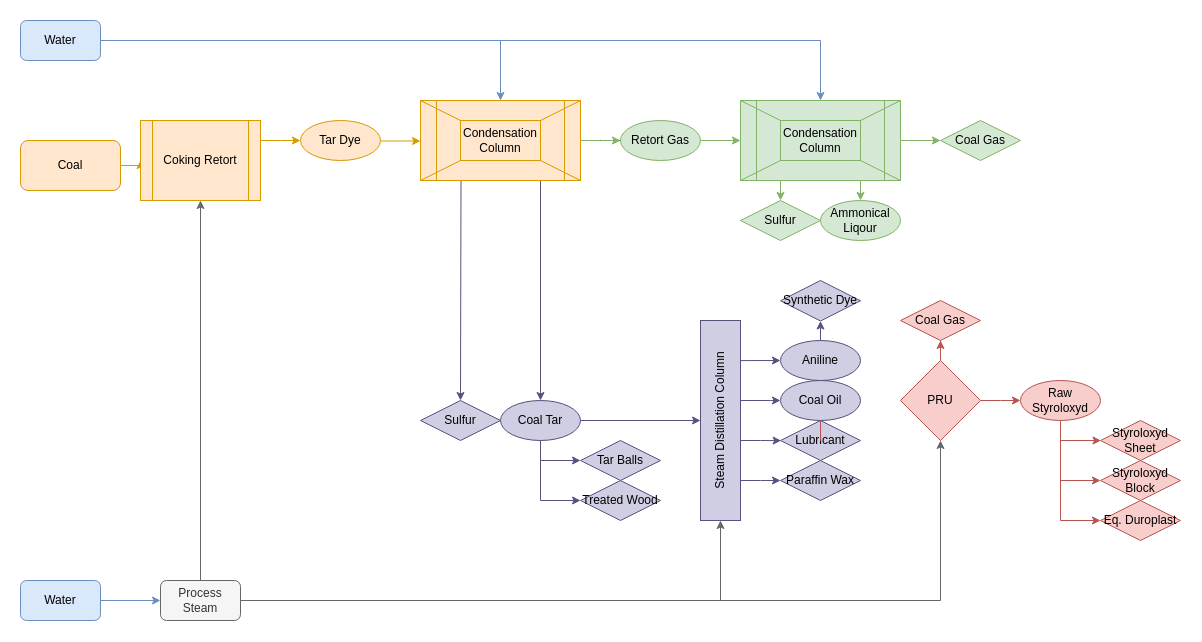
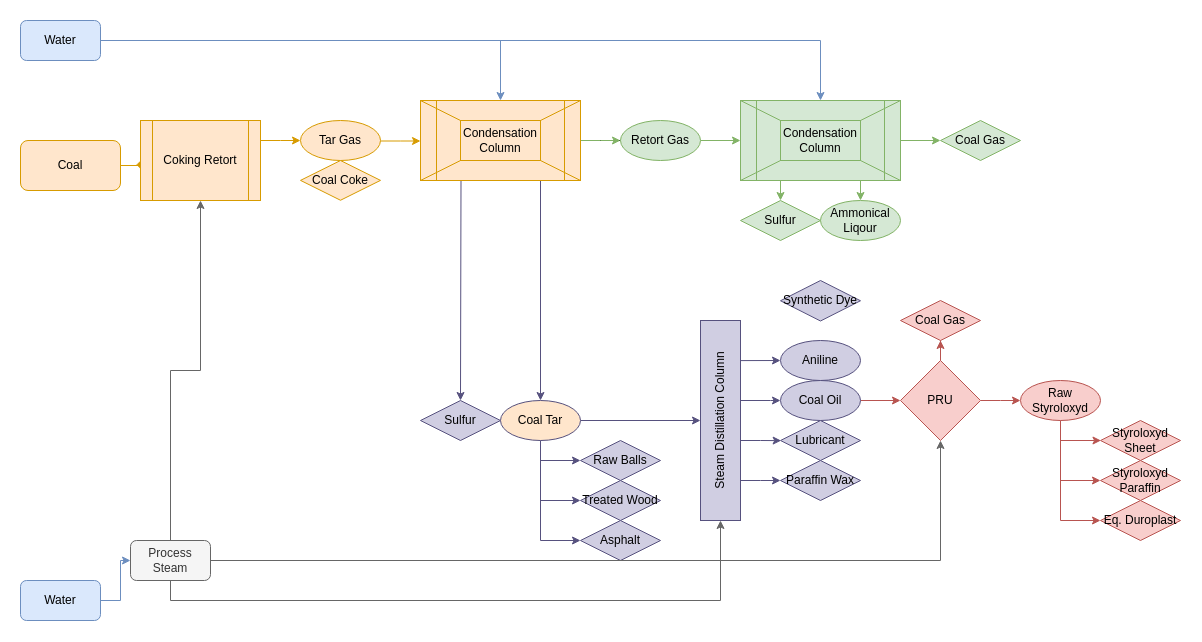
- <mxCell id="6" value="Tar Dye" style="ellipse;whiteSpace=wrap;html=1;fillColor=#ffe6cc;strokeColor=#d79b00;" parent="1" vertex="1"><mxGeometry x="300" y="120" width="80" height="40" as="geometry" /></mxCell>
+ <mxCell id="6" value="Tar Gas" style="ellipse;whiteSpace=wrap;html=1;fillColor=#ffe6cc;strokeColor=#d79b00;" parent="1" vertex="1"><mxGeometry x="300" y="120" width="80" height="40" as="geometry" /></mxCell>
- <mxCell id="8" style="edgeStyle=orthogonalEdgeStyle;rounded=0;orthogonalLoop=1;jettySize=auto;html=1;entryX=0;entryY=0.5;entryDx=0;entryDy=0;strokeColor=#d79b00;fillColor=#ffe6cc;" parent="1" source="3" target="31" edge="1"><mxGeometry relative="1" as="geometry"><mxPoint x="136" y="161" as="targetPoint" /></mxGeometry></mxCell>
+ <mxCell id="8" style="edgeStyle=orthogonalEdgeStyle;rounded=0;orthogonalLoop=1;jettySize=auto;html=1;entryX=0;entryY=0.5;entryDx=0;entryDy=0;strokeColor=#d79b00;fillColor=#ffe6cc;endArrow=diamond;" parent="1" source="3" target="31" edge="1"><mxGeometry relative="1" as="geometry"><mxPoint x="136" y="161" as="targetPoint" /></mxGeometry></mxCell>
+ <mxCell id="32" value="Coal Coke" style="rhombus;whiteSpace=wrap;html=1;fillColor=#ffe6cc;strokeColor=#d79b00;" parent="1" vertex="1"><mxGeometry x="300" y="160" width="80" height="39.75" as="geometry" /></mxCell>
- <mxCell id="22" style="edgeStyle=orthogonalEdgeStyle;rounded=0;orthogonalLoop=1;jettySize=auto;html=1;fillColor=#d0cee2;strokeColor=#56517e;exitX=0.5;exitY=0;exitDx=0;exitDy=0;entryX=0.5;entryY=1;entryDx=0;entryDy=0;" parent="1" source="23" target="20" edge="1"><mxGeometry relative="1" as="geometry"><mxPoint x="820" y="320.5" as="targetPoint" /><mxPoint x="860" y="360" as="sourcePoint" /><Array as="points" /></mxGeometry></mxCell>
- <mxCell id="13" value="&lt;div&gt;Coal Tar&lt;br&gt;&lt;/div&gt;" style="ellipse;whiteSpace=wrap;html=1;fillColor=#d0cee2;strokeColor=#56517e;" parent="1" vertex="1"><mxGeometry x="500" y="400" width="80" height="40" as="geometry" /></mxCell>
+ <mxCell id="13" value="&lt;div&gt;Coal Tar&lt;br&gt;&lt;/div&gt;" style="ellipse;whiteSpace=wrap;html=1;fillColor=#ffe6cc;strokeColor=#56517e;" parent="1" vertex="1"><mxGeometry x="500" y="400" width="80" height="40" as="geometry" /></mxCell>
- <mxCell id="28" style="edgeStyle=orthogonalEdgeStyle;rounded=0;orthogonalLoop=1;jettySize=auto;html=1;fillColor=#f8cecc;strokeColor=#b85450;" parent="1" source="29" target="21" edge="1"><mxGeometry relative="1" as="geometry" /></mxCell>
+ <mxCell id="28" style="edgeStyle=orthogonalEdgeStyle;rounded=0;orthogonalLoop=1;jettySize=auto;html=1;entryX=0;entryY=0.5;entryDx=0;entryDy=0;fillColor=#f8cecc;strokeColor=#b85450;" parent="1" source="29" target="48" edge="1"><mxGeometry relative="1" as="geometry" /></mxCell>
- <mxCell id="35" value="Tar Balls" style="rhombus;whiteSpace=wrap;html=1;fillColor=#d0cee2;strokeColor=#56517e;" parent="1" vertex="1"><mxGeometry x="580" y="440" width="80" height="40" as="geometry" /></mxCell>
+ <mxCell id="35" value="Raw Balls" style="rhombus;whiteSpace=wrap;html=1;fillColor=#d0cee2;strokeColor=#56517e;" parent="1" vertex="1"><mxGeometry x="580" y="440" width="80" height="40" as="geometry" /></mxCell>
- <mxCell id="55" value="Styroloxyd Block" style="rhombus;whiteSpace=wrap;html=1;fillColor=#f8cecc;strokeColor=#b85450;" parent="1" vertex="1"><mxGeometry x="1100" y="460" width="80" height="40" as="geometry" /></mxCell>
+ <mxCell id="55" value="Styroloxyd Paraffin" style="rhombus;whiteSpace=wrap;html=1;fillColor=#f8cecc;strokeColor=#b85450;" parent="1" vertex="1"><mxGeometry x="1100" y="460" width="80" height="40" as="geometry" /></mxCell>
+ <mxCell id="12" style="edgeStyle=orthogonalEdgeStyle;rounded=0;orthogonalLoop=1;jettySize=auto;html=1;entryX=0;entryY=0.5;entryDx=0;entryDy=0;fillColor=#d0cee2;strokeColor=#56517e;" parent="1" source="13" target="37" edge="1"><mxGeometry relative="1" as="geometry" /></mxCell>
+ <mxCell id="37" value="Asphalt" style="rhombus;whiteSpace=wrap;html=1;fillColor=#d0cee2;strokeColor=#56517e;" parent="1" vertex="1"><mxGeometry x="580" y="520" width="80" height="40" as="geometry" /></mxCell>
- <mxCell id="62" value="Process Steam" style="rounded=1;whiteSpace=wrap;html=1;fillColor=#f5f5f5;fontColor=#333333;strokeColor=#666666;" parent="1" vertex="1"><mxGeometry x="160" y="580" width="80" height="40" as="geometry" /></mxCell>
+ <mxCell id="62" value="Process Steam" style="rounded=1;whiteSpace=wrap;html=1;fillColor=#f5f5f5;fontColor=#333333;strokeColor=#666666;" parent="1" vertex="1"><mxGeometry x="130" y="540" width="80" height="40" as="geometry" /></mxCell>
